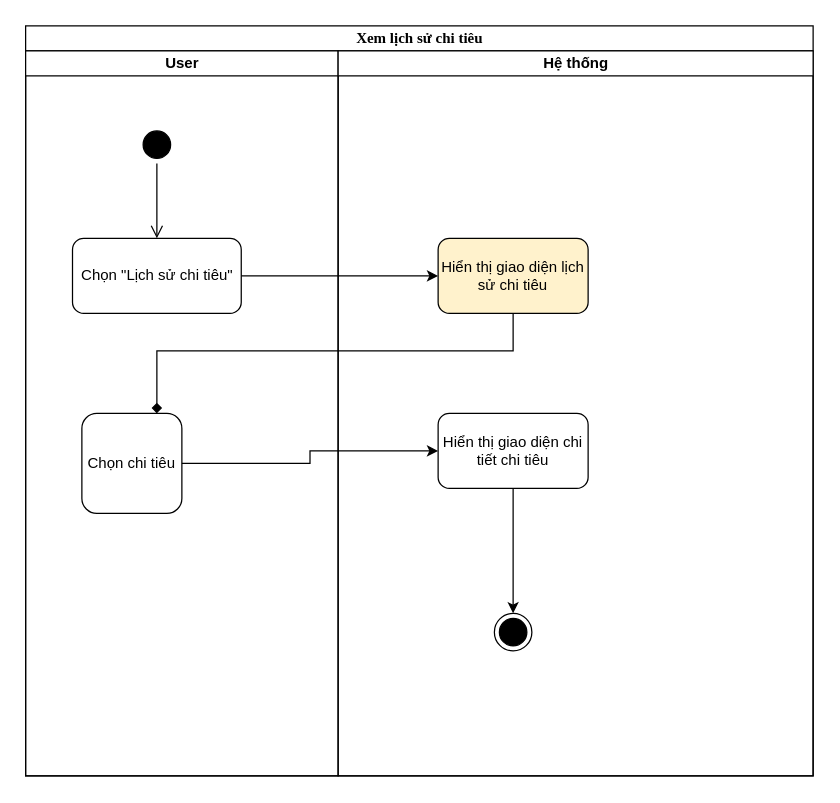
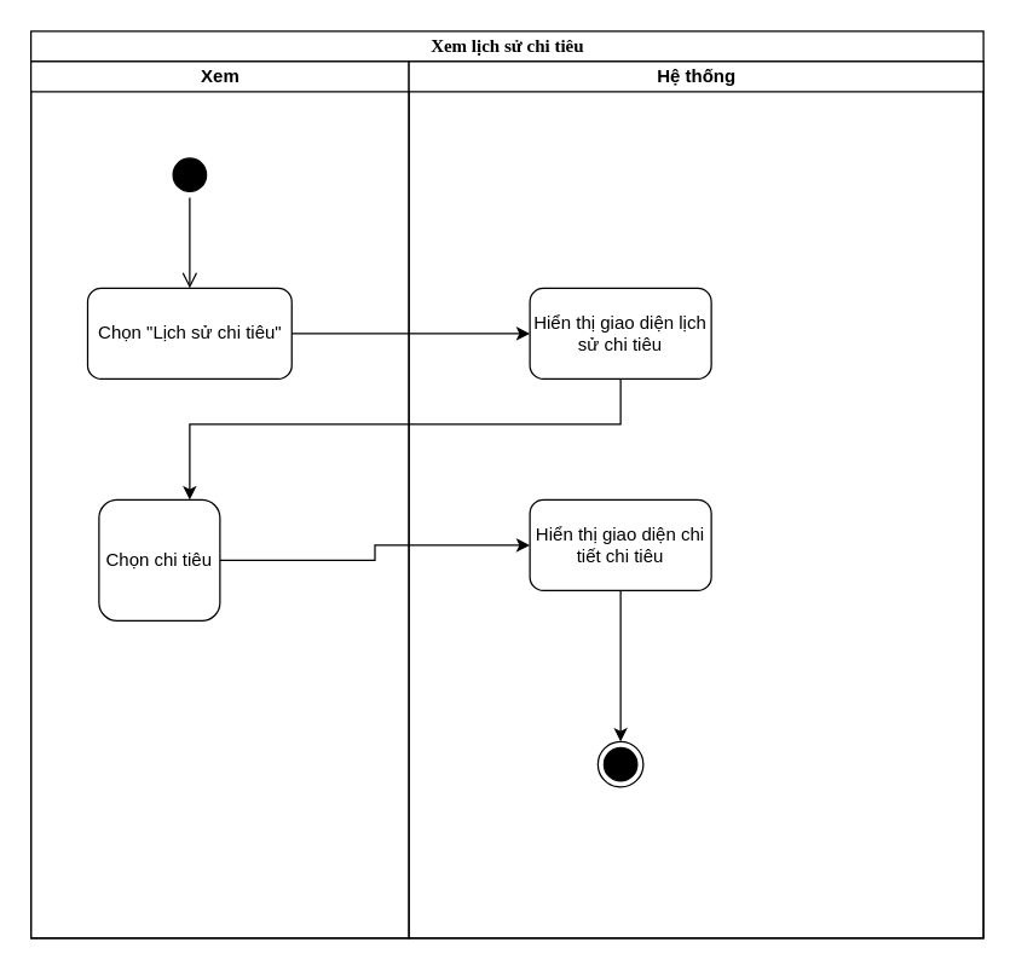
- <mxCell id="3" value="User" style="swimlane;html=1;startSize=20;" parent="2" vertex="1"><mxGeometry y="20" width="250" height="580" as="geometry" /></mxCell>
+ <mxCell id="3" value="Xem" style="swimlane;html=1;startSize=20;" parent="2" vertex="1"><mxGeometry y="20" width="250" height="580" as="geometry" /></mxCell>
- <mxCell id="13" value="Hiển thị giao diện lịch sử chi tiêu" style="rounded=1;whiteSpace=wrap;html=1;strokeColor=#000000;fillColor=#fff2cc;" vertex="1" parent="1"><mxGeometry x="350" y="190" width="120" height="60" as="geometry" /></mxCell>
+ <mxCell id="13" value="Hiển thị giao diện lịch sử chi tiêu" style="rounded=1;whiteSpace=wrap;html=1;strokeColor=#000000;" vertex="1" parent="1"><mxGeometry x="350" y="190" width="120" height="60" as="geometry" /></mxCell>
- <mxCell id="11" style="edgeStyle=orthogonalEdgeStyle;rounded=0;orthogonalLoop=1;jettySize=auto;html=1;strokeColor=#000000;endArrow=diamond;" edge="1" parent="1" source="13" target="9"><mxGeometry relative="1" as="geometry"><Array as="points"><mxPoint x="410" y="280" /><mxPoint x="125" y="280" /></Array></mxGeometry></mxCell>
+ <mxCell id="11" style="edgeStyle=orthogonalEdgeStyle;rounded=0;orthogonalLoop=1;jettySize=auto;html=1;strokeColor=#000000;" edge="1" parent="1" source="13" target="9"><mxGeometry relative="1" as="geometry"><Array as="points"><mxPoint x="410" y="280" /><mxPoint x="125" y="280" /></Array></mxGeometry></mxCell>
